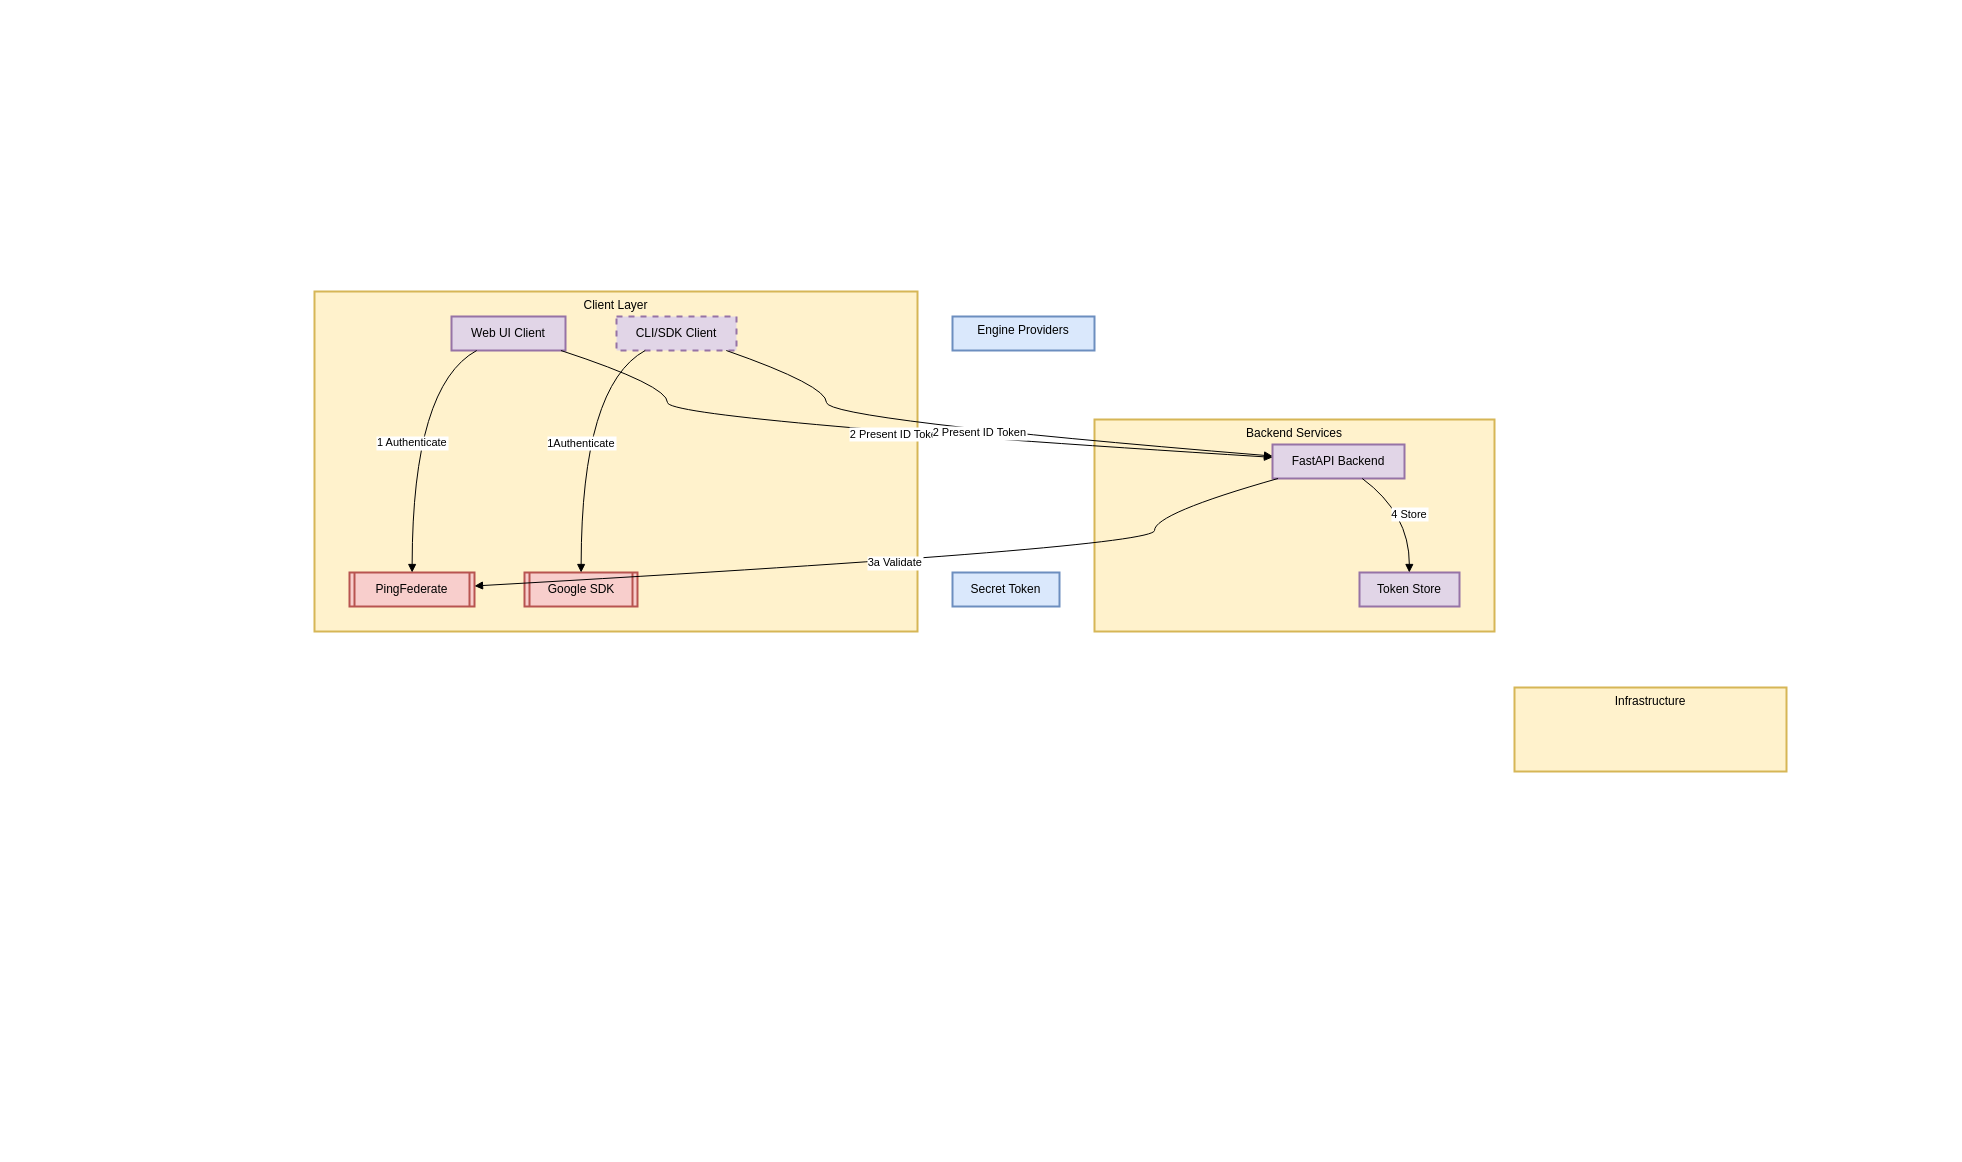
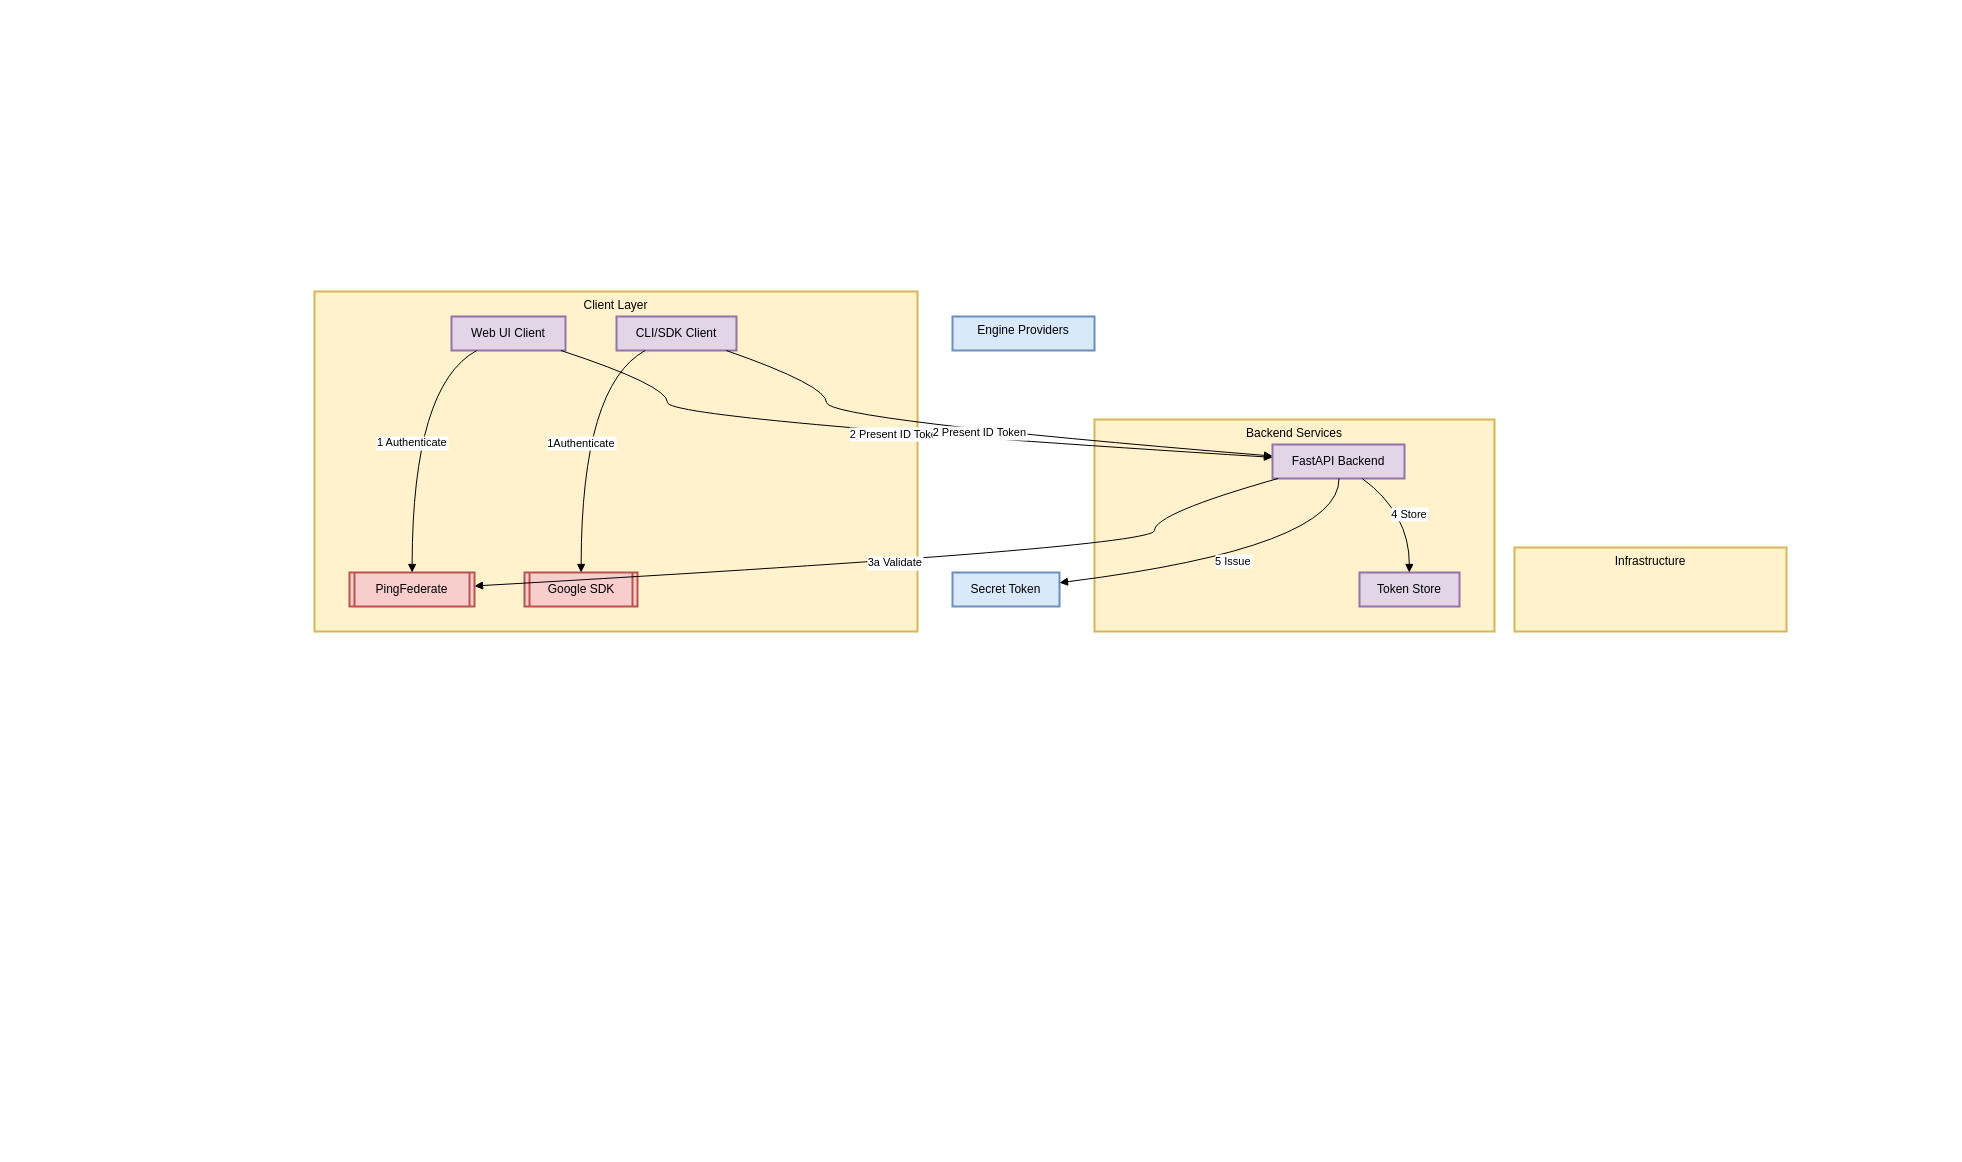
- <mxCell id="11" value="CLI/SDK Client" style="whiteSpace=wrap;strokeWidth=2;fillColor=#e1d5e7;strokeColor=#9673a6;dashed=1;" vertex="1" parent="1"><mxGeometry x="616" y="316" width="120" height="34" as="geometry" /></mxCell>
+ <mxCell id="11" value="CLI/SDK Client" style="whiteSpace=wrap;strokeWidth=2;fillColor=#e1d5e7;strokeColor=#9673a6;" vertex="1" parent="1"><mxGeometry x="616" y="316" width="120" height="34" as="geometry" /></mxCell>
+ <mxCell id="20" value="5 Issue" style="curved=1;startArrow=none;endArrow=block;exitX=0.504;exitY=1;entryX=0.997;entryY=0.302;rounded=0;" edge="1" parent="1" source="5" target="12"><mxGeometry relative="1" as="geometry"><Array as="points"><mxPoint x="1339" y="547" /></Array></mxGeometry></mxCell>
- <mxCell id="3" value="Infrastructure" style="whiteSpace=wrap;strokeWidth=2;verticalAlign=top;fillColor=#fff2cc;strokeColor=#d6b656;" vertex="1" parent="1"><mxGeometry x="1514" y="687" width="272" height="84" as="geometry" /></mxCell>
+ <mxCell id="3" value="Infrastructure" style="whiteSpace=wrap;strokeWidth=2;verticalAlign=top;fillColor=#fff2cc;strokeColor=#d6b656;" vertex="1" parent="1"><mxGeometry x="1514" y="547" width="272" height="84" as="geometry" /></mxCell>
